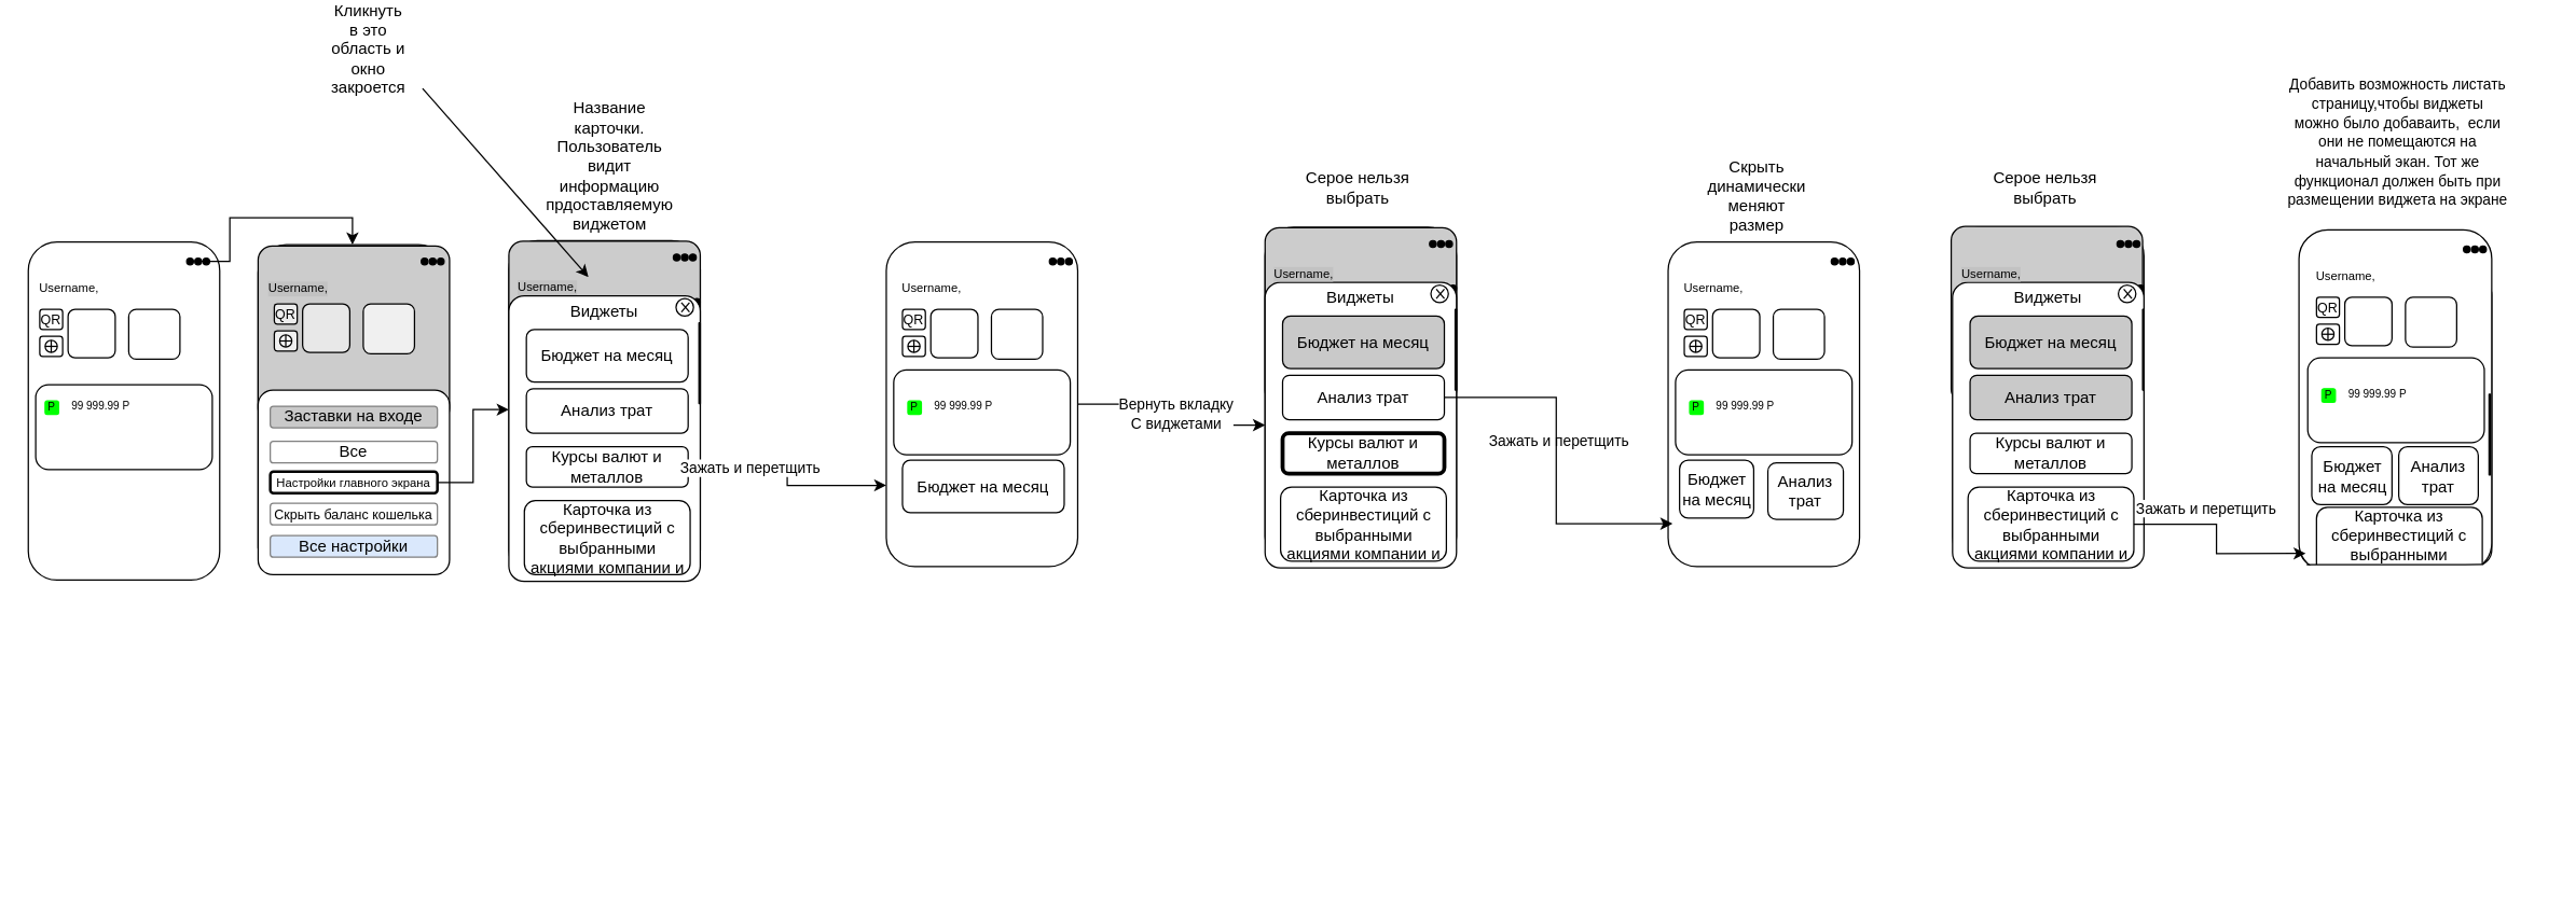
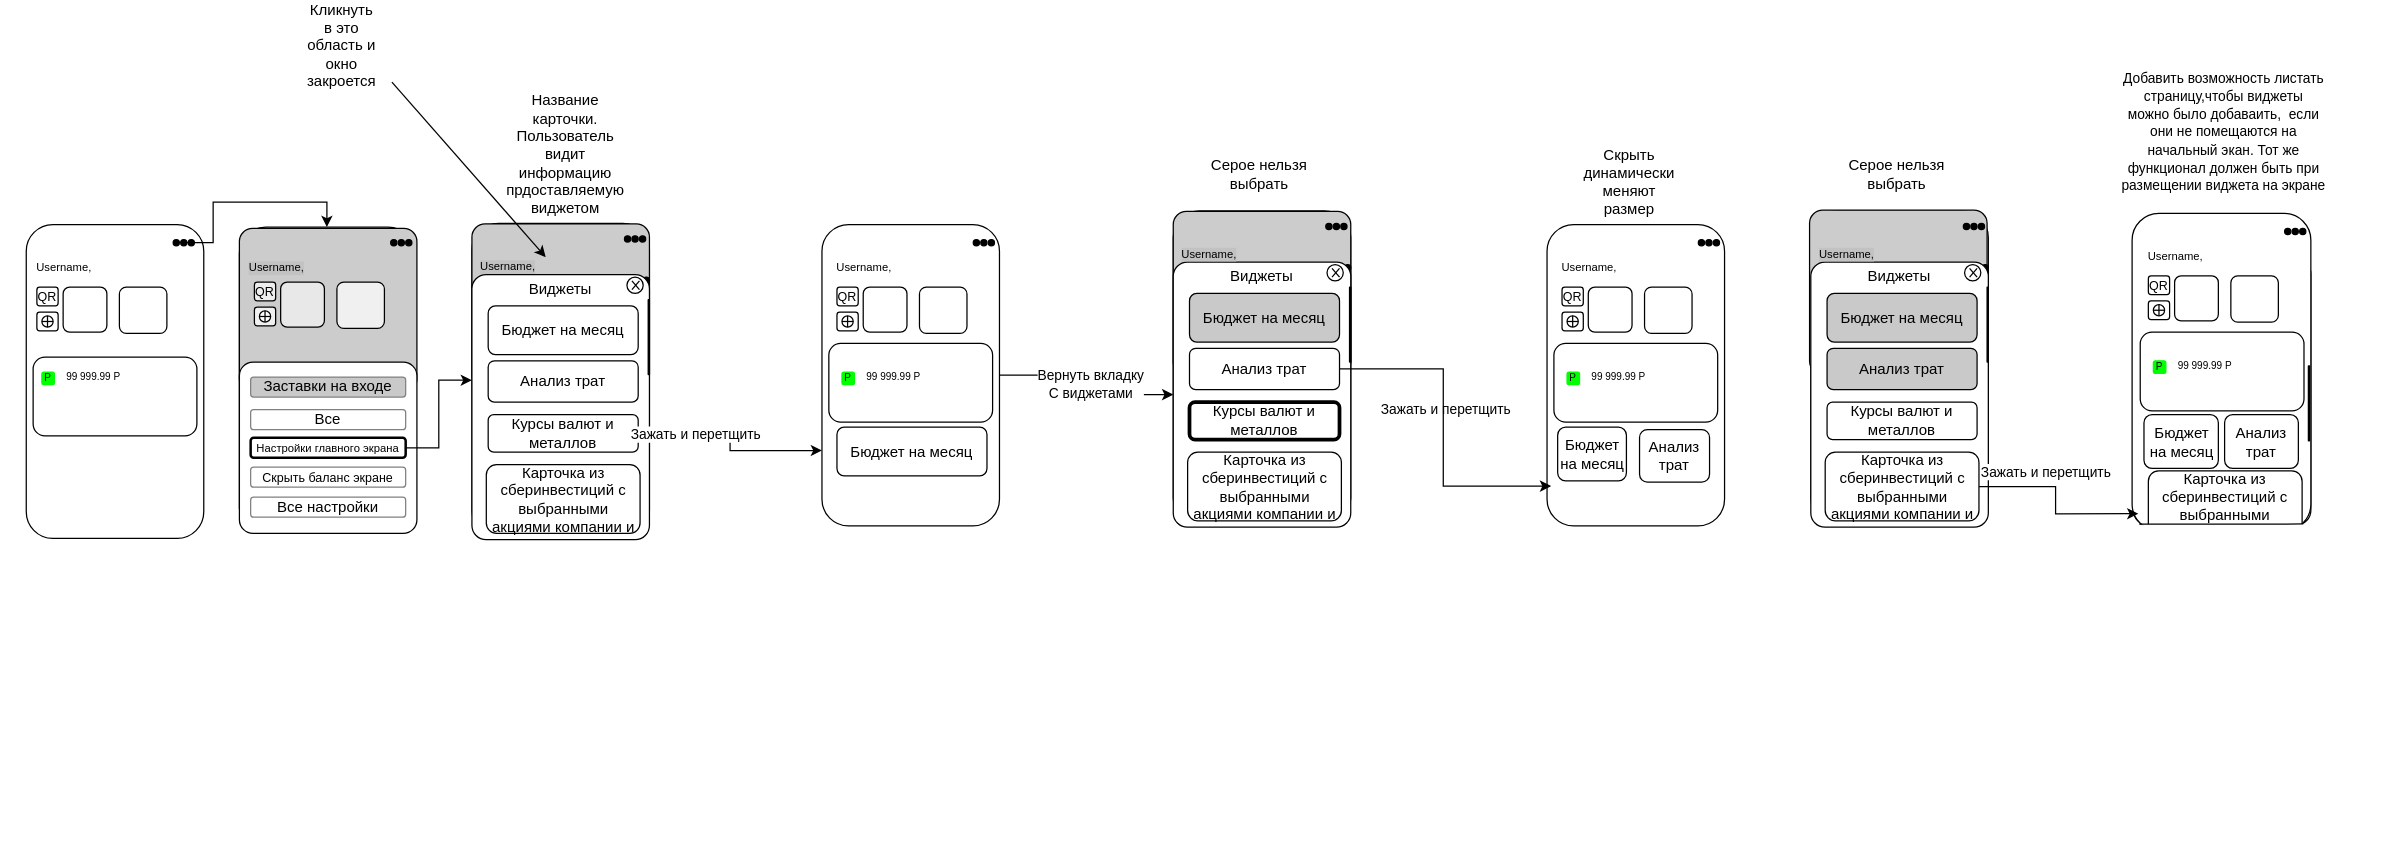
- <mxCell id="47" value="Скрыть баланс кошелька" style="rounded=1;whiteSpace=wrap;html=1;strokeColor=#808080;fontSize=10;" vertex="1" parent="1"><mxGeometry x="200" y="372" width="124" height="16" as="geometry" /></mxCell>
+ <mxCell id="47" value="Скрыть баланс экране" style="rounded=1;whiteSpace=wrap;html=1;strokeColor=#808080;fontSize=10;" vertex="1" parent="1"><mxGeometry x="200" y="372" width="124" height="16" as="geometry" /></mxCell>
- <mxCell id="48" value="Все настройки" style="rounded=1;whiteSpace=wrap;html=1;strokeColor=#808080;fillColor=#dae8fc;" vertex="1" parent="1"><mxGeometry x="200" y="396" width="124" height="16" as="geometry" /></mxCell>
+ <mxCell id="48" value="Все настройки" style="rounded=1;whiteSpace=wrap;html=1;strokeColor=#808080;" vertex="1" parent="1"><mxGeometry x="200" y="396" width="124" height="16" as="geometry" /></mxCell>
